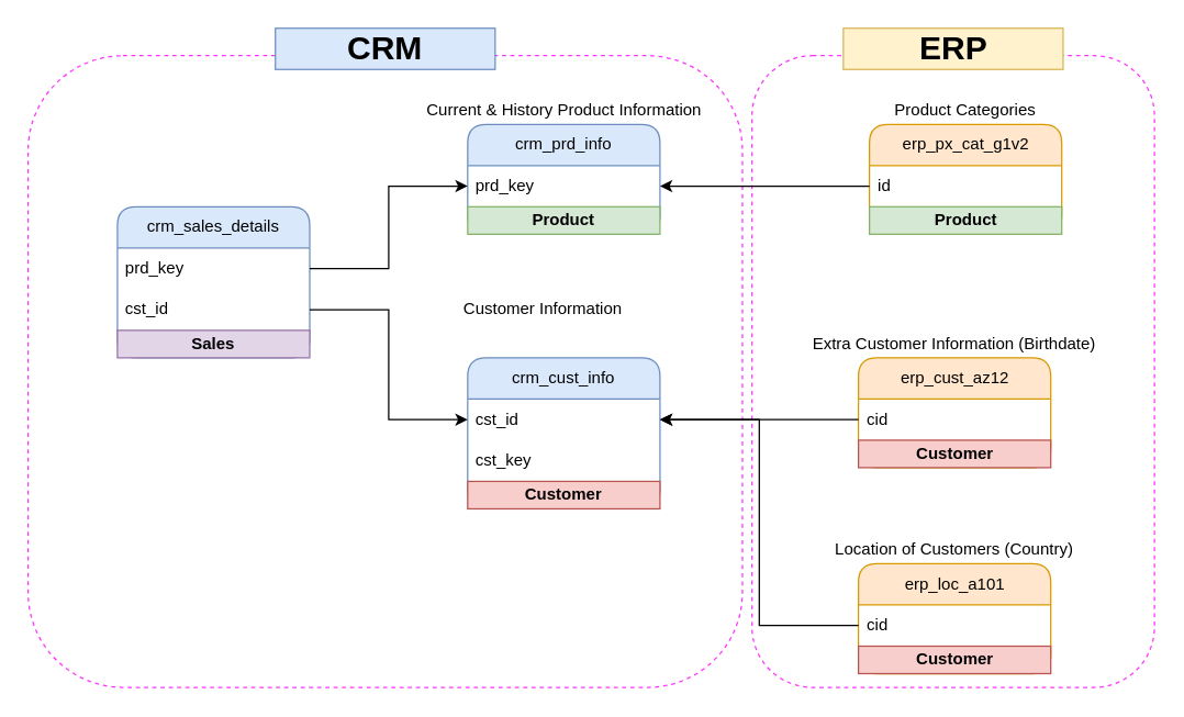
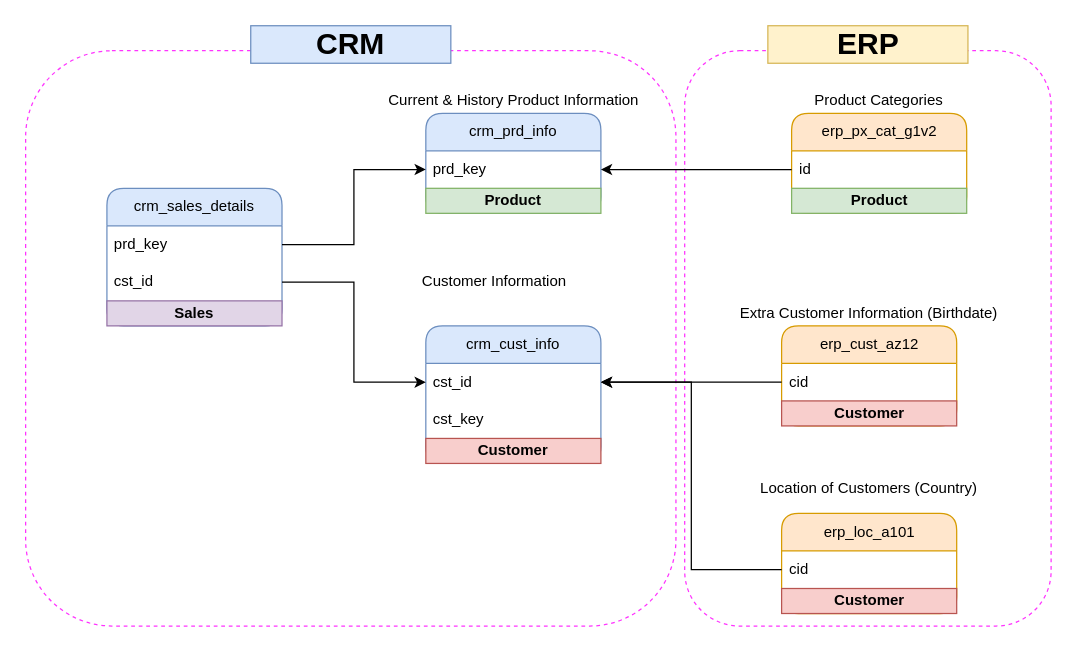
- <mxCell id="26" value="Location of Customers (Country)" style="text;html=1;align=center;verticalAlign=middle;whiteSpace=wrap;rounded=0;" parent="1" vertex="1"><mxGeometry x="582" y="390" width="225" height="20" as="geometry" /></mxCell>
+ <mxCell id="26" value="Location of Customers (Country)" style="text;html=1;align=center;verticalAlign=middle;whiteSpace=wrap;rounded=0;" parent="1" vertex="1"><mxGeometry x="582" y="380" width="225" height="20" as="geometry" /></mxCell>
